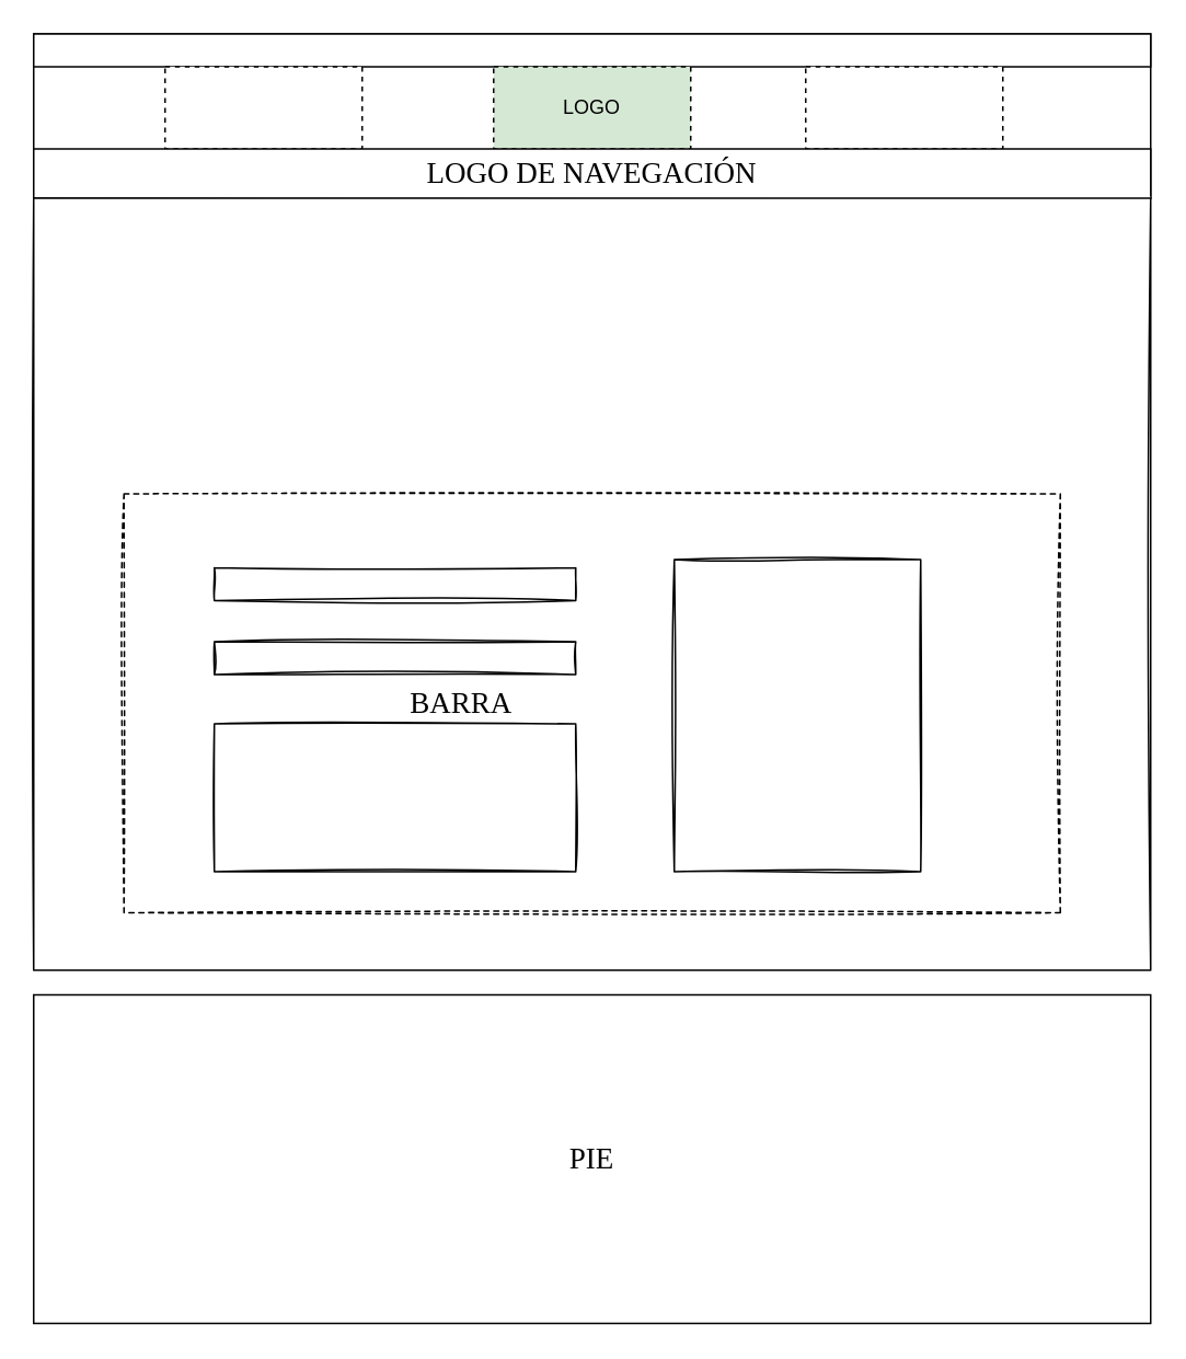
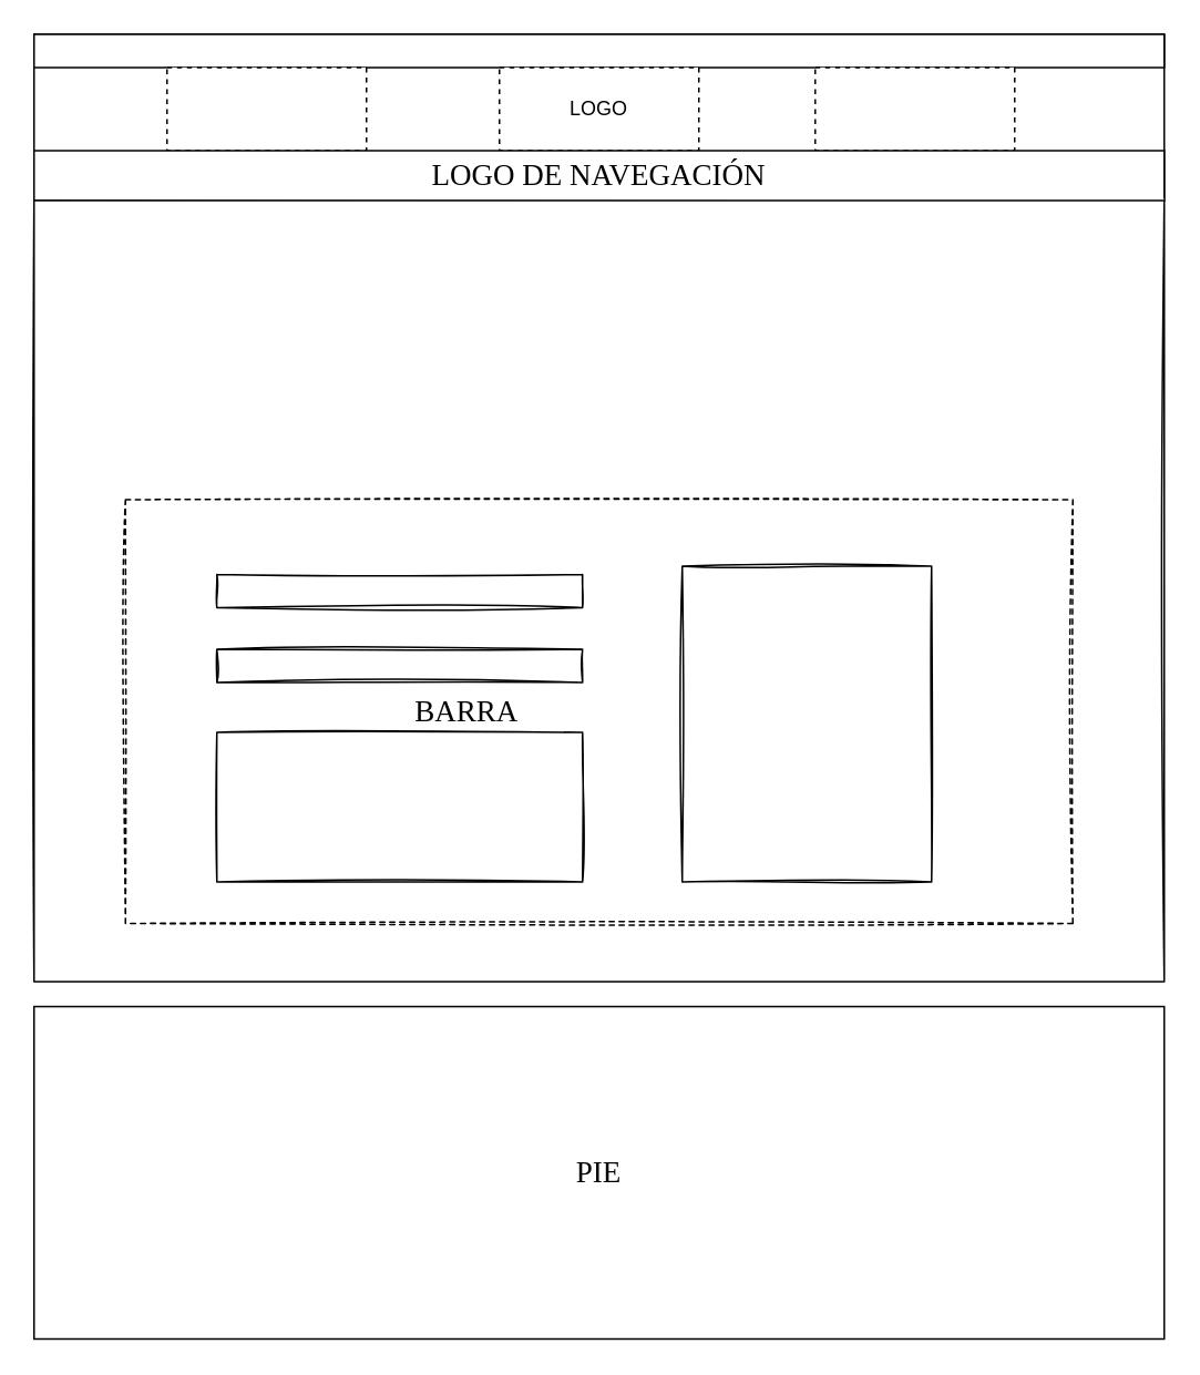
- <mxCell id="5" value="LOGO" style="rounded=0;whiteSpace=wrap;html=1;shadow=0;dashed=1;fillColor=#d5e8d4;" parent="1" vertex="1"><mxGeometry x="300" y="40" width="120" height="50" as="geometry" /></mxCell>
+ <mxCell id="5" value="LOGO" style="rounded=0;whiteSpace=wrap;html=1;shadow=0;dashed=1;" parent="1" vertex="1"><mxGeometry x="300" y="40" width="120" height="50" as="geometry" /></mxCell>
